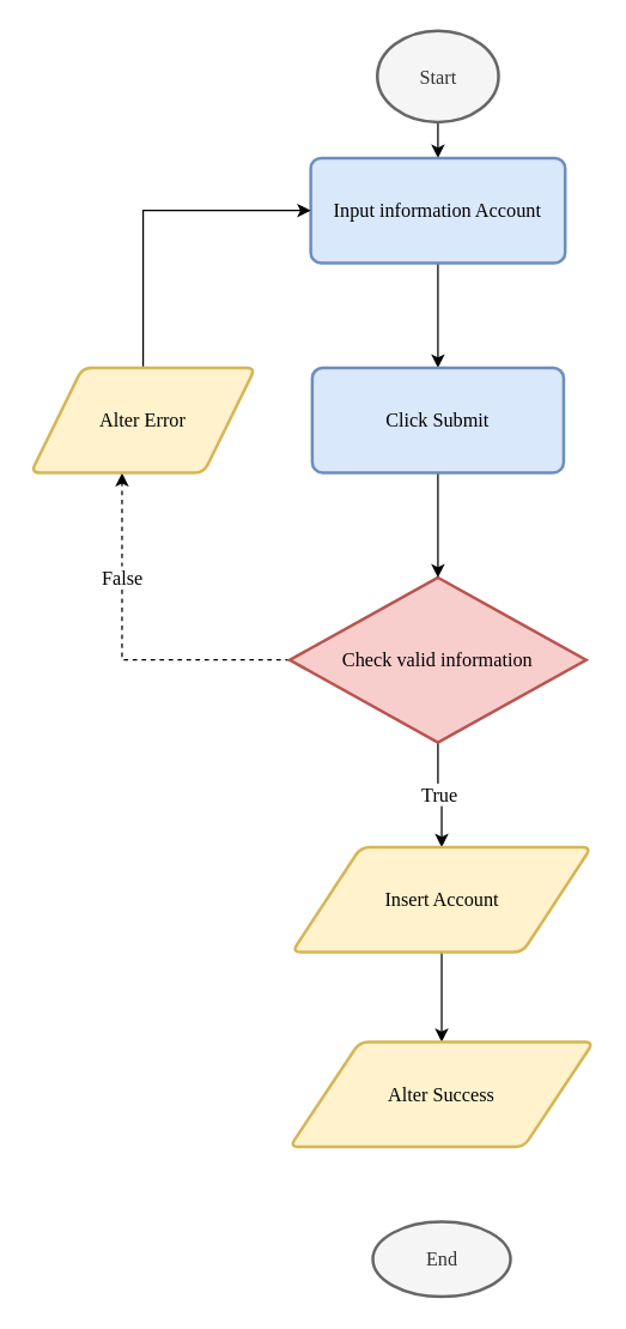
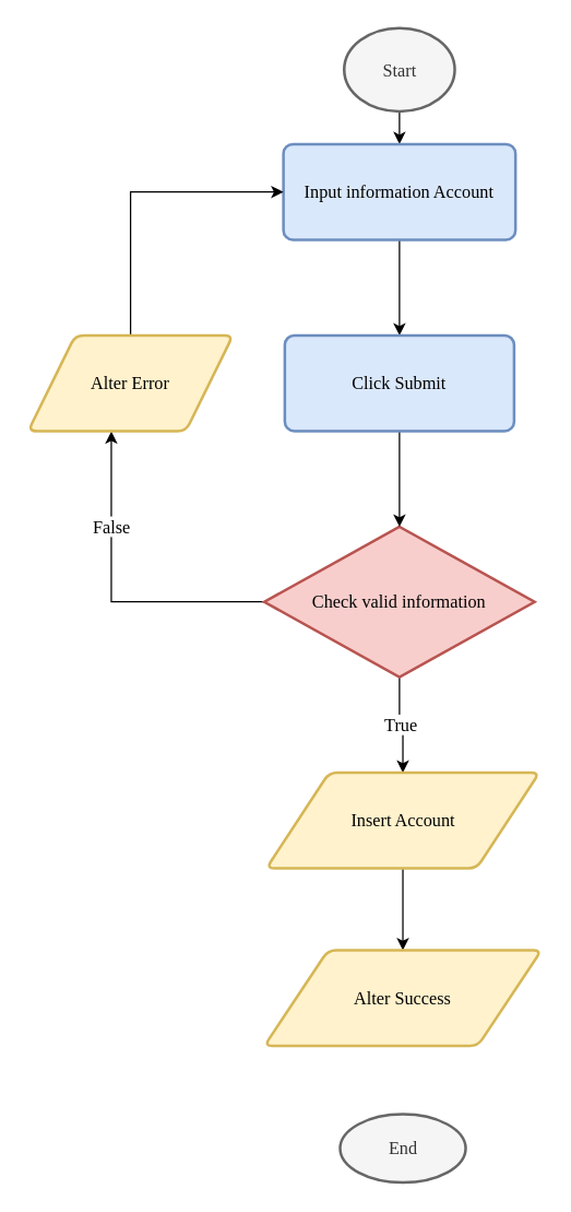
- <mxCell id="6" value="False" style="edgeStyle=orthogonalEdgeStyle;rounded=0;orthogonalLoop=1;jettySize=auto;html=1;entryX=0.406;entryY=1.003;entryDx=0;entryDy=0;entryPerimeter=0;fontFamily=Times New Roman;fontSize=13;exitX=0;exitY=0.5;exitDx=0;exitDy=0;exitPerimeter=0;strokeWidth=1;dashed=1;" parent="1" source="8" target="14" edge="1"><mxGeometry x="0.411" relative="1" as="geometry"><Array as="points"><mxPoint x="81" y="440" /></Array><mxPoint as="offset" /></mxGeometry></mxCell>
+ <mxCell id="6" value="False" style="edgeStyle=orthogonalEdgeStyle;rounded=0;orthogonalLoop=1;jettySize=auto;html=1;entryX=0.406;entryY=1.003;entryDx=0;entryDy=0;entryPerimeter=0;fontFamily=Times New Roman;fontSize=13;exitX=0;exitY=0.5;exitDx=0;exitDy=0;exitPerimeter=0;strokeWidth=1;" parent="1" source="8" target="14" edge="1"><mxGeometry x="0.411" relative="1" as="geometry"><Array as="points"><mxPoint x="81" y="440" /></Array><mxPoint as="offset" /></mxGeometry></mxCell>
